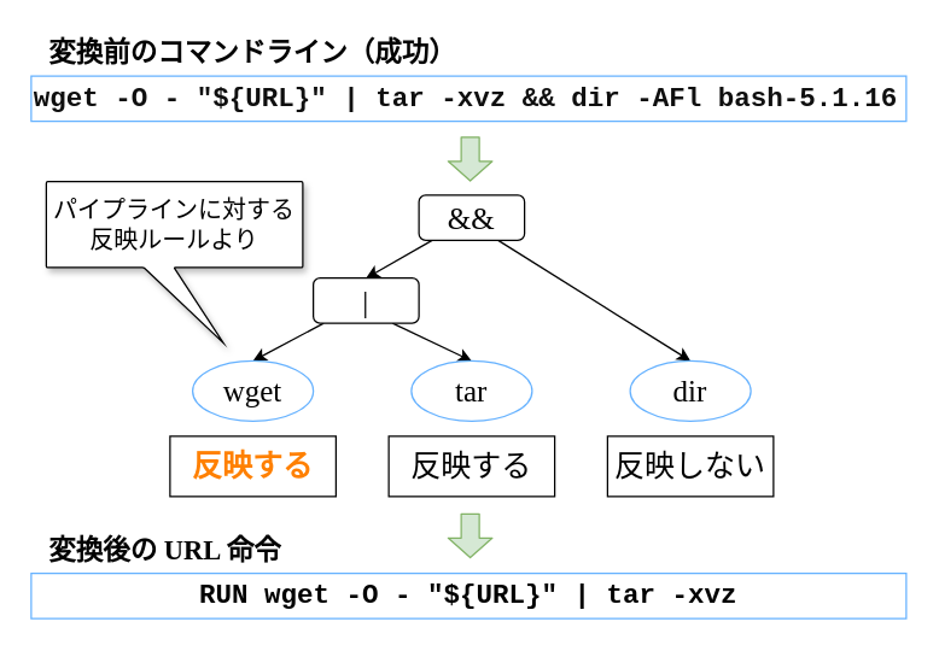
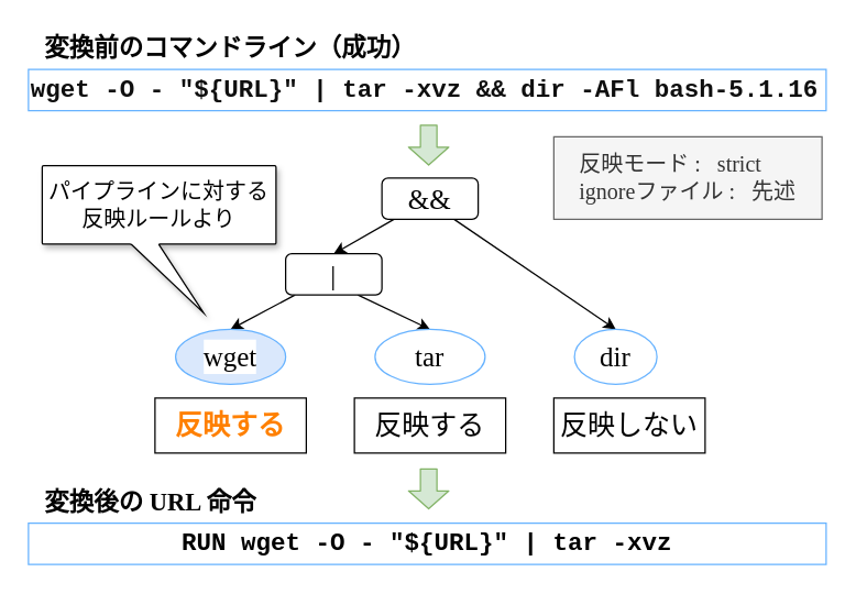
+ <mxCell id="21" value="&lt;div style=&quot;text-align: left; font-size: 16px;&quot;&gt;&lt;span style=&quot;background-color: initial;&quot;&gt;&lt;font style=&quot;font-size: 16px;&quot;&gt;反映モード :&amp;nbsp; &amp;nbsp;strict&lt;/font&gt;&lt;/span&gt;&lt;/div&gt;&lt;div style=&quot;text-align: left; font-size: 16px;&quot;&gt;&lt;span style=&quot;background-color: initial;&quot;&gt;&lt;font style=&quot;font-size: 16px;&quot;&gt;ignoreファイル :&amp;nbsp; &amp;nbsp;先述&lt;/font&gt;&lt;/span&gt;&lt;/div&gt;" style="text;html=1;strokeColor=#666666;fillColor=#f5f5f5;align=center;verticalAlign=middle;whiteSpace=wrap;rounded=0;fontFamily=Noto Sans JP;fontSource=https%3A%2F%2Ffonts.googleapis.com%2Fcss%3Ffamily%3DNoto%2BSans%2BJP;fontColor=#333333;" parent="1" vertex="1"><mxGeometry x="402" y="99" width="195" height="60" as="geometry" /></mxCell>
- <mxCell id="8" value="&lt;font style=&quot;font-size: 20px&quot;&gt;wget&lt;/font&gt;" style="ellipse;whiteSpace=wrap;html=1;rounded=0;shadow=0;glass=0;labelBackgroundColor=#FFFFFF;sketch=0;fontSize=18;fontColor=#000000;strokeColor=#66B2FF;fontFamily=Noto Sans JP;fontSource=https%3A%2F%2Ffonts.googleapis.com%2Fcss%3Ffamily%3DNoto%2BSans%2BJP;" parent="1" vertex="1"><mxGeometry x="127" y="239" width="80" height="40" as="geometry" /></mxCell>
+ <mxCell id="8" value="&lt;font style=&quot;font-size: 20px&quot;&gt;wget&lt;/font&gt;" style="ellipse;whiteSpace=wrap;html=1;rounded=0;shadow=0;glass=0;labelBackgroundColor=#FFFFFF;sketch=0;fontSize=18;fontColor=#000000;strokeColor=#66B2FF;fontFamily=Noto Sans JP;fontSource=https%3A%2F%2Ffonts.googleapis.com%2Fcss%3Ffamily%3DNoto%2BSans%2BJP;fillColor=#dae8fc;" parent="1" vertex="1"><mxGeometry x="127" y="239" width="80" height="40" as="geometry" /></mxCell>
- <mxCell id="10" value="&lt;font style=&quot;font-size: 20px&quot;&gt;dir&lt;/font&gt;" style="ellipse;whiteSpace=wrap;html=1;rounded=0;shadow=0;glass=0;labelBackgroundColor=#FFFFFF;sketch=0;fontSize=18;fontColor=#000000;strokeColor=#66B2FF;fontFamily=Noto Sans JP;fontSource=https%3A%2F%2Ffonts.googleapis.com%2Fcss%3Ffamily%3DNoto%2BSans%2BJP;" parent="1" vertex="1"><mxGeometry x="417" y="239" width="80" height="40" as="geometry" /></mxCell>
+ <mxCell id="10" value="&lt;font style=&quot;font-size: 20px&quot;&gt;dir&lt;/font&gt;" style="ellipse;whiteSpace=wrap;html=1;rounded=0;shadow=0;glass=0;labelBackgroundColor=#FFFFFF;sketch=0;fontSize=18;fontColor=#000000;strokeColor=#66B2FF;fontFamily=Noto Sans JP;fontSource=https%3A%2F%2Ffonts.googleapis.com%2Fcss%3Ffamily%3DNoto%2BSans%2BJP;" parent="1" vertex="1"><mxGeometry x="417" y="239" width="60" height="40" as="geometry" /></mxCell>
